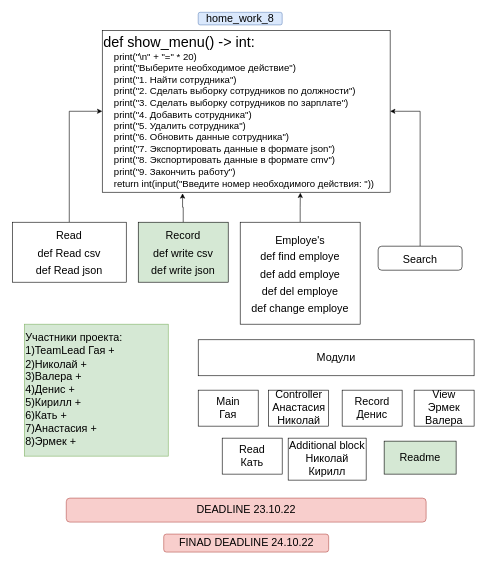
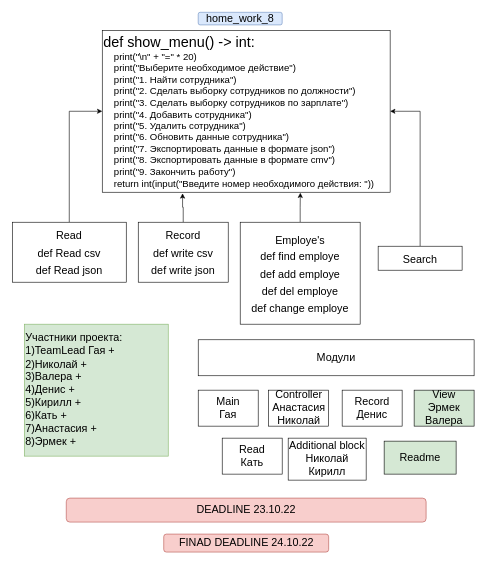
- <mxCell id="6" value="&lt;font style=&quot;font-size: 18px;&quot;&gt;Record&lt;br&gt;def write csv&lt;br&gt;def write json&lt;/font&gt;" style="rounded=0;whiteSpace=wrap;html=1;fontSize=24;fillColor=#d5e8d4;" vertex="1" parent="1"><mxGeometry x="230" y="370" width="150" height="100" as="geometry" /></mxCell>
+ <mxCell id="6" value="&lt;font style=&quot;font-size: 18px;&quot;&gt;Record&lt;br&gt;def write csv&lt;br&gt;def write json&lt;/font&gt;" style="rounded=0;whiteSpace=wrap;html=1;fontSize=24;" vertex="1" parent="1"><mxGeometry x="230" y="370" width="150" height="100" as="geometry" /></mxCell>
- <mxCell id="10" value="&lt;font style=&quot;font-size: 18px;&quot;&gt;Search&lt;/font&gt;" style="whiteSpace=wrap;html=1;fontSize=24;rounded=1;" vertex="1" parent="1"><mxGeometry x="630" y="410" width="140" height="40" as="geometry" /></mxCell>
+ <mxCell id="10" value="&lt;font style=&quot;font-size: 18px;&quot;&gt;Search&lt;/font&gt;" style="rounded=0;whiteSpace=wrap;html=1;fontSize=24;" vertex="1" parent="1"><mxGeometry x="630" y="410" width="140" height="40" as="geometry" /></mxCell>
- <mxCell id="13" value="View&lt;br&gt;Эрмек&lt;br&gt;Валера" style="rounded=0;whiteSpace=wrap;html=1;fontSize=18;" vertex="1" parent="1"><mxGeometry x="690" y="650" width="100" height="60" as="geometry" /></mxCell>
+ <mxCell id="13" value="View&lt;br&gt;Эрмек&lt;br&gt;Валера" style="rounded=0;whiteSpace=wrap;html=1;fontSize=18;fillColor=#d5e8d4;" vertex="1" parent="1"><mxGeometry x="690" y="650" width="100" height="60" as="geometry" /></mxCell>
